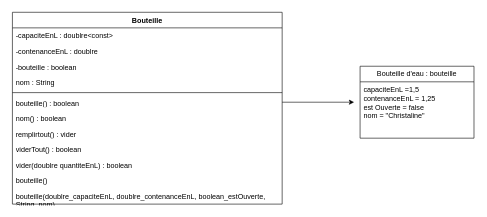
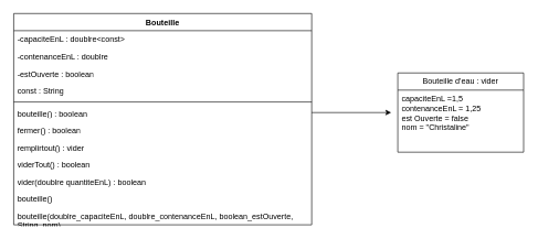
- <mxCell id="5" value="-bouteille : boolean" style="text;strokeColor=none;fillColor=none;align=left;verticalAlign=top;spacingLeft=4;spacingRight=4;overflow=hidden;rotatable=0;points=[[0,0.5],[1,0.5]];portConstraint=eastwest;whiteSpace=wrap;html=1;" vertex="1" parent="2"><mxGeometry y="78" width="450" height="26" as="geometry" /></mxCell>
+ <mxCell id="5" value="-estOuverte : boolean" style="text;strokeColor=none;fillColor=none;align=left;verticalAlign=top;spacingLeft=4;spacingRight=4;overflow=hidden;rotatable=0;points=[[0,0.5],[1,0.5]];portConstraint=eastwest;whiteSpace=wrap;html=1;" vertex="1" parent="2"><mxGeometry y="78" width="450" height="26" as="geometry" /></mxCell>
- <mxCell id="15" value="Bouteille d'eau : bouteille" style="swimlane;fontStyle=0;childLayout=stackLayout;horizontal=1;startSize=26;fillColor=none;horizontalStack=0;resizeParent=1;resizeParentMax=0;resizeLast=0;collapsible=1;marginBottom=0;whiteSpace=wrap;html=1;" vertex="1" parent="1"><mxGeometry x="600" y="110" width="190" height="120" as="geometry" /></mxCell>
+ <mxCell id="15" value="Bouteille d'eau : vider" style="swimlane;fontStyle=0;childLayout=stackLayout;horizontal=1;startSize=26;fillColor=none;horizontalStack=0;resizeParent=1;resizeParentMax=0;resizeLast=0;collapsible=1;marginBottom=0;whiteSpace=wrap;html=1;" vertex="1" parent="1"><mxGeometry x="600" y="110" width="190" height="120" as="geometry" /></mxCell>
- <mxCell id="6" value="nom : String" style="text;strokeColor=none;fillColor=none;align=left;verticalAlign=top;spacingLeft=4;spacingRight=4;overflow=hidden;rotatable=0;points=[[0,0.5],[1,0.5]];portConstraint=eastwest;whiteSpace=wrap;html=1;" vertex="1" parent="2"><mxGeometry y="104" width="450" height="26" as="geometry" /></mxCell>
+ <mxCell id="6" value="const : String" style="text;strokeColor=none;fillColor=none;align=left;verticalAlign=top;spacingLeft=4;spacingRight=4;overflow=hidden;rotatable=0;points=[[0,0.5],[1,0.5]];portConstraint=eastwest;whiteSpace=wrap;html=1;" vertex="1" parent="2"><mxGeometry y="104" width="450" height="26" as="geometry" /></mxCell>
- <mxCell id="9" value="nom() : boolean" style="text;strokeColor=none;fillColor=none;align=left;verticalAlign=top;spacingLeft=4;spacingRight=4;overflow=hidden;rotatable=0;points=[[0,0.5],[1,0.5]];portConstraint=eastwest;whiteSpace=wrap;html=1;" vertex="1" parent="2"><mxGeometry y="164" width="450" height="26" as="geometry" /></mxCell>
+ <mxCell id="9" value="fermer() : boolean" style="text;strokeColor=none;fillColor=none;align=left;verticalAlign=top;spacingLeft=4;spacingRight=4;overflow=hidden;rotatable=0;points=[[0,0.5],[1,0.5]];portConstraint=eastwest;whiteSpace=wrap;html=1;" vertex="1" parent="2"><mxGeometry y="164" width="450" height="26" as="geometry" /></mxCell>
